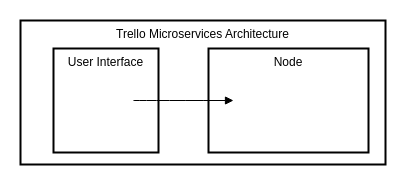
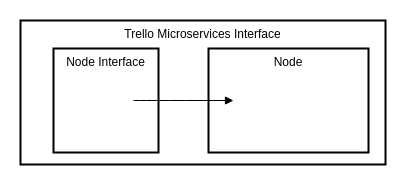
- <mxCell id="2" value="Trello Microservices Architecture" style="whiteSpace=wrap;strokeWidth=2;verticalAlign=top;" vertex="1" parent="1"><mxGeometry width="365" height="144" as="geometry" x="20" y="20" /></mxCell>
+ <mxCell id="2" value="Trello Microservices Interface" style="whiteSpace=wrap;strokeWidth=2;verticalAlign=top;" vertex="1" parent="1"><mxGeometry width="365" height="144" as="geometry" x="20" y="20" /></mxCell>
- <mxCell id="4" value="User Interface" style="whiteSpace=wrap;strokeWidth=2;verticalAlign=top;" vertex="1" parent="2"><mxGeometry x="33" y="28" width="105" height="104" as="geometry" /></mxCell>
+ <mxCell id="4" value="Node Interface" style="whiteSpace=wrap;strokeWidth=2;verticalAlign=top;" vertex="1" parent="2"><mxGeometry x="33" y="28" width="105" height="104" as="geometry" /></mxCell>
